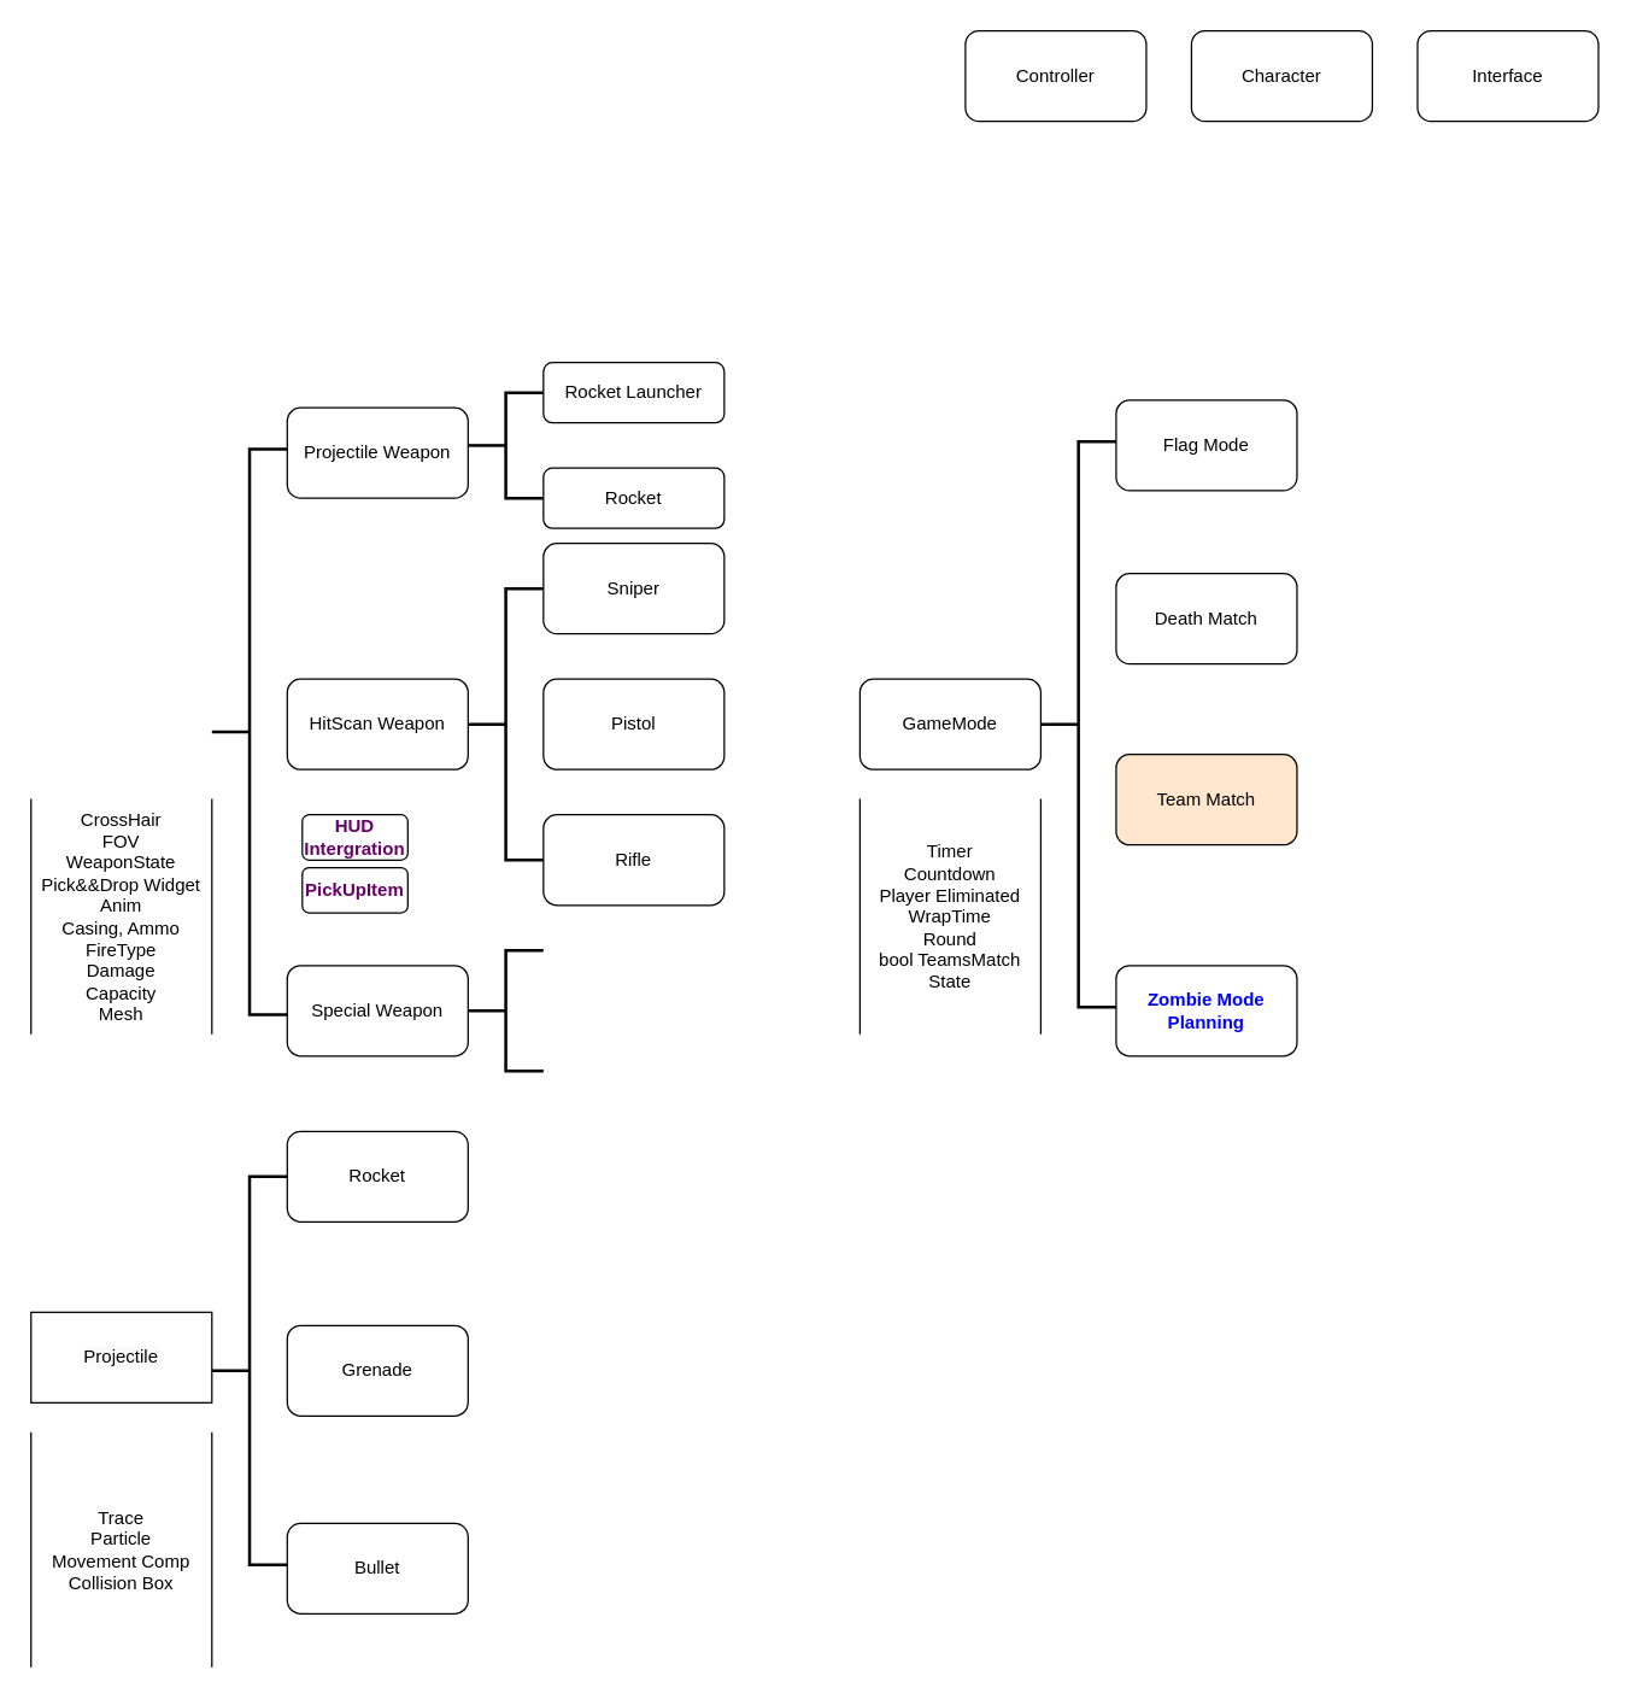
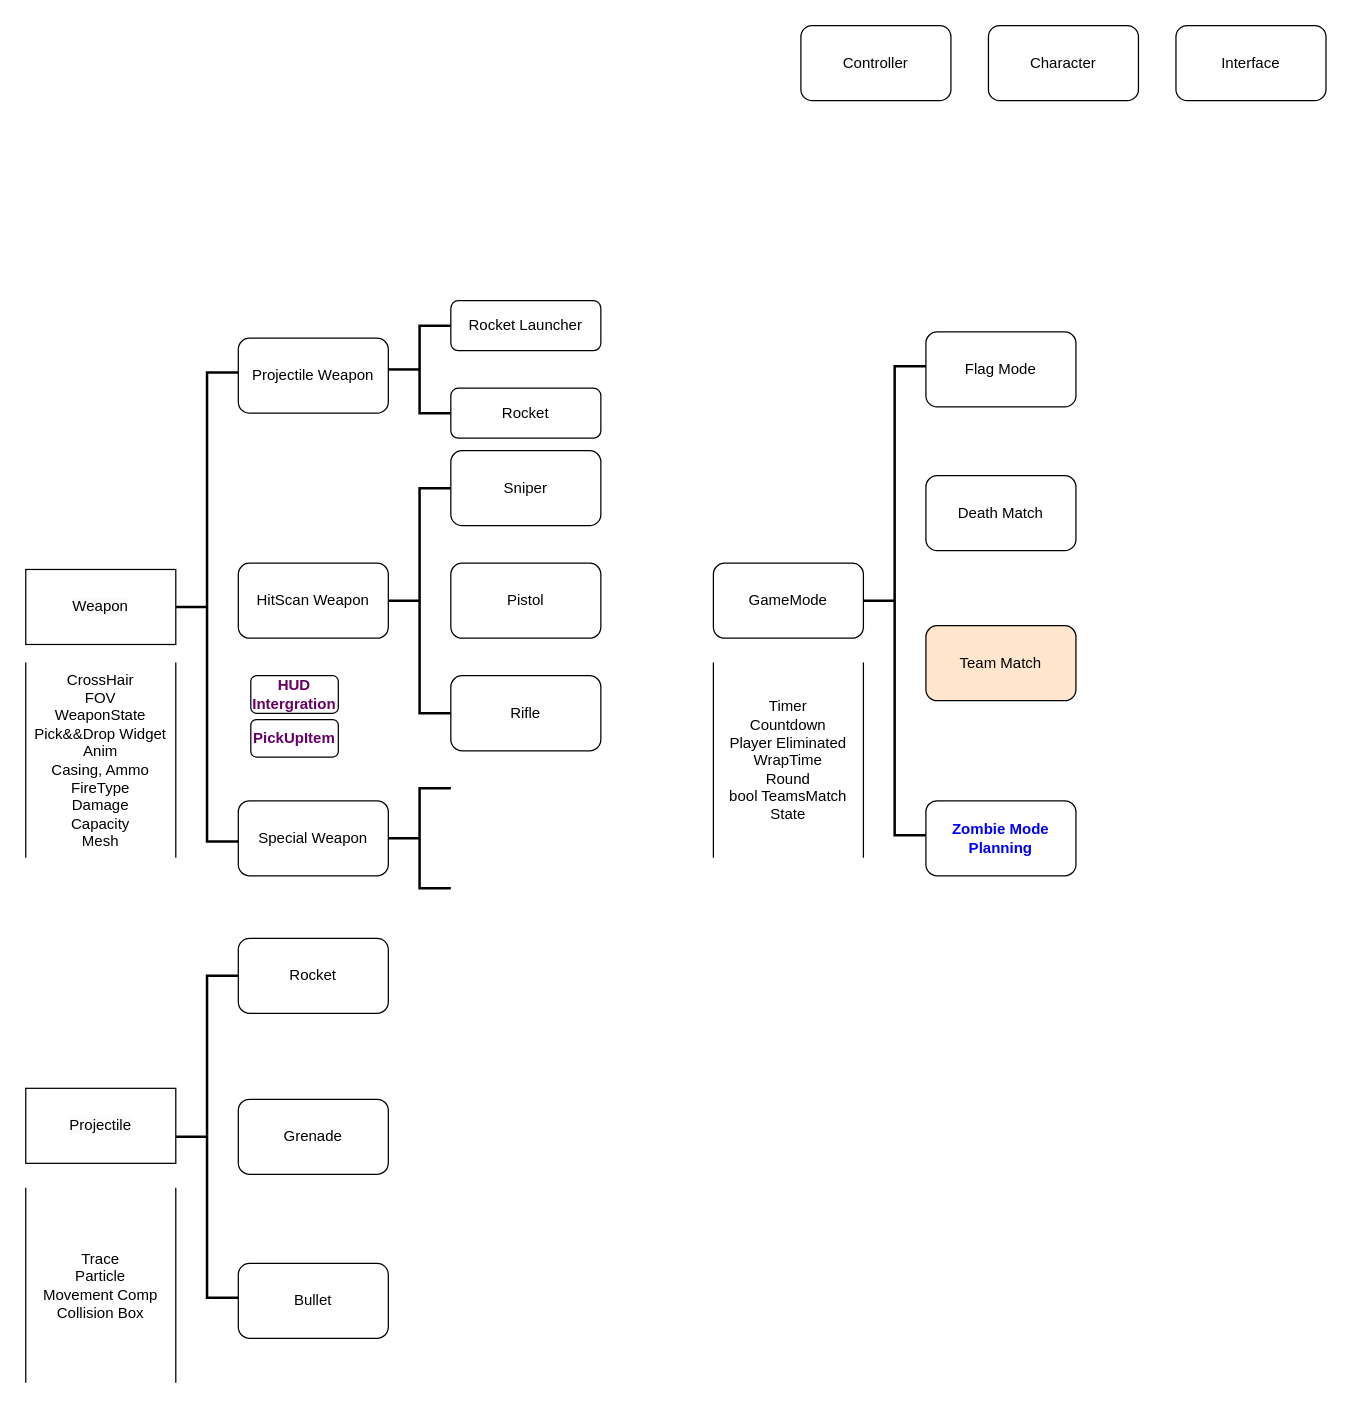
+ <mxCell id="8" value="&lt;span style=&quot;color: rgb(0, 0, 0); font-family: Helvetica; font-size: 12px; font-style: normal; font-variant-ligatures: normal; font-variant-caps: normal; font-weight: 400; letter-spacing: normal; orphans: 2; text-align: center; text-indent: 0px; text-transform: none; widows: 2; word-spacing: 0px; -webkit-text-stroke-width: 0px; white-space: normal; background-color: rgb(251, 251, 251); text-decoration-thickness: initial; text-decoration-style: initial; text-decoration-color: initial; float: none; display: inline !important;&quot;&gt;Weapon&lt;/span&gt;" style="rounded=0;whiteSpace=wrap;html=1;" vertex="1" parent="1"><mxGeometry x="20" y="455" width="120" height="60" as="geometry" /></mxCell>
